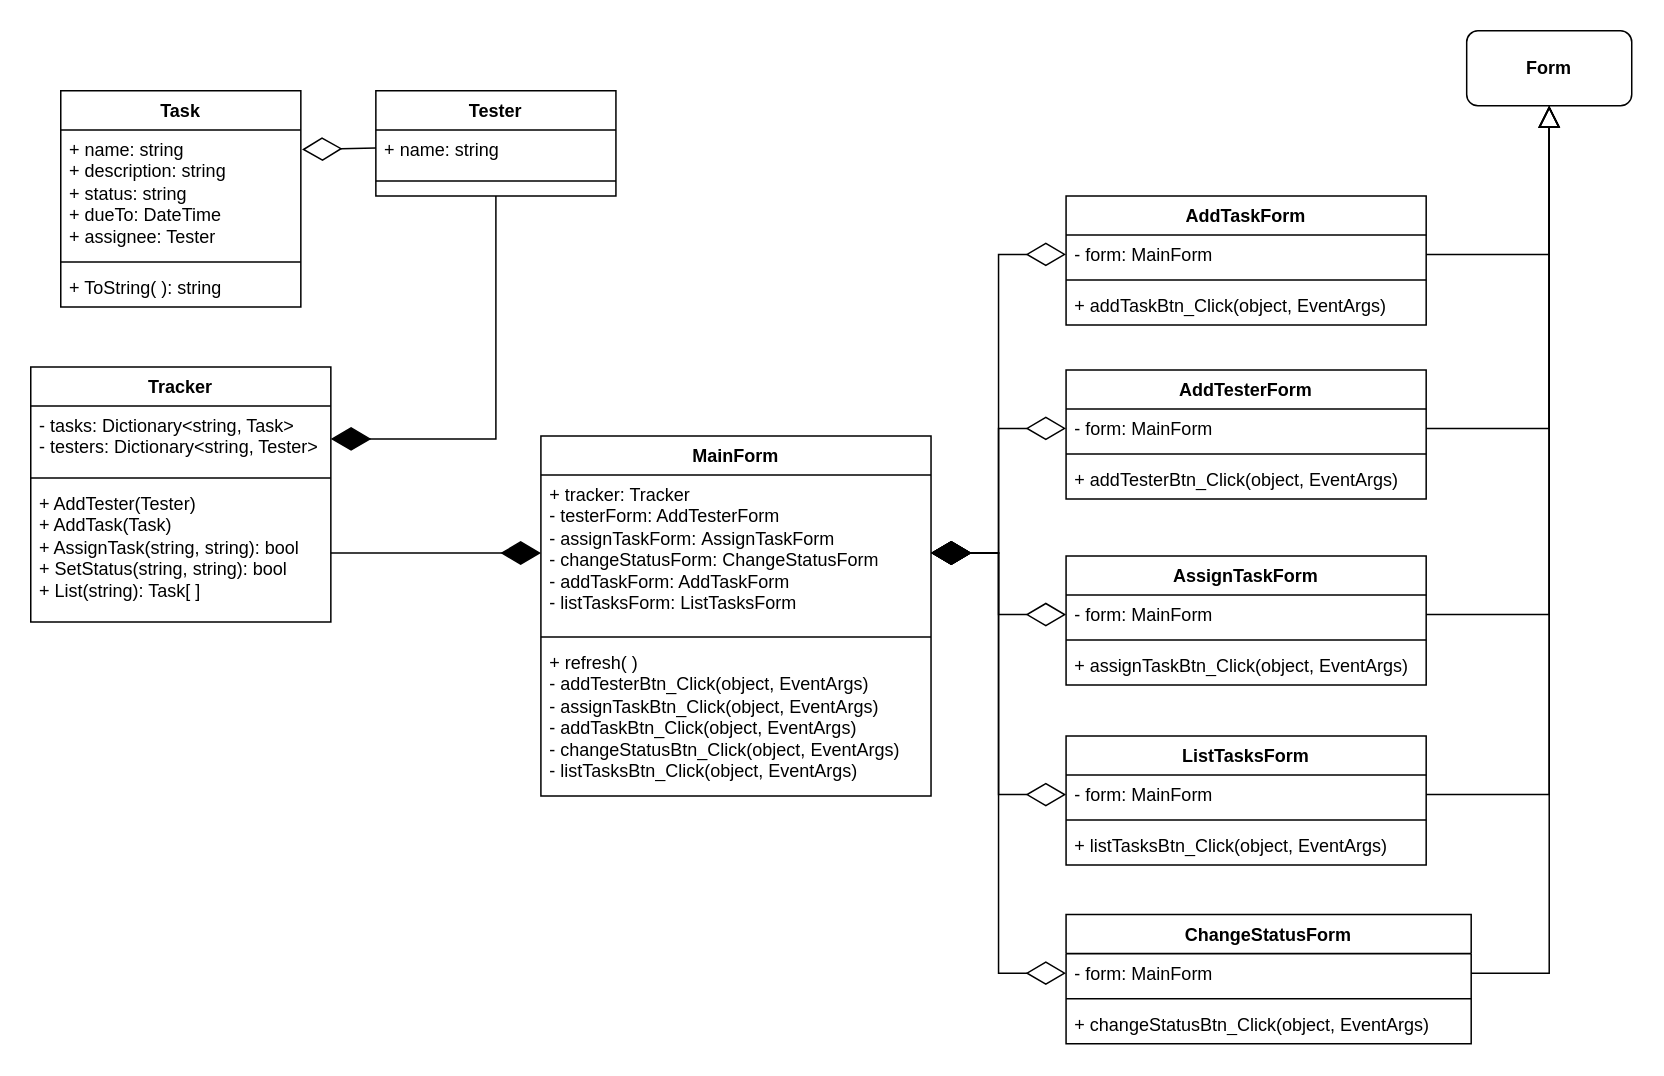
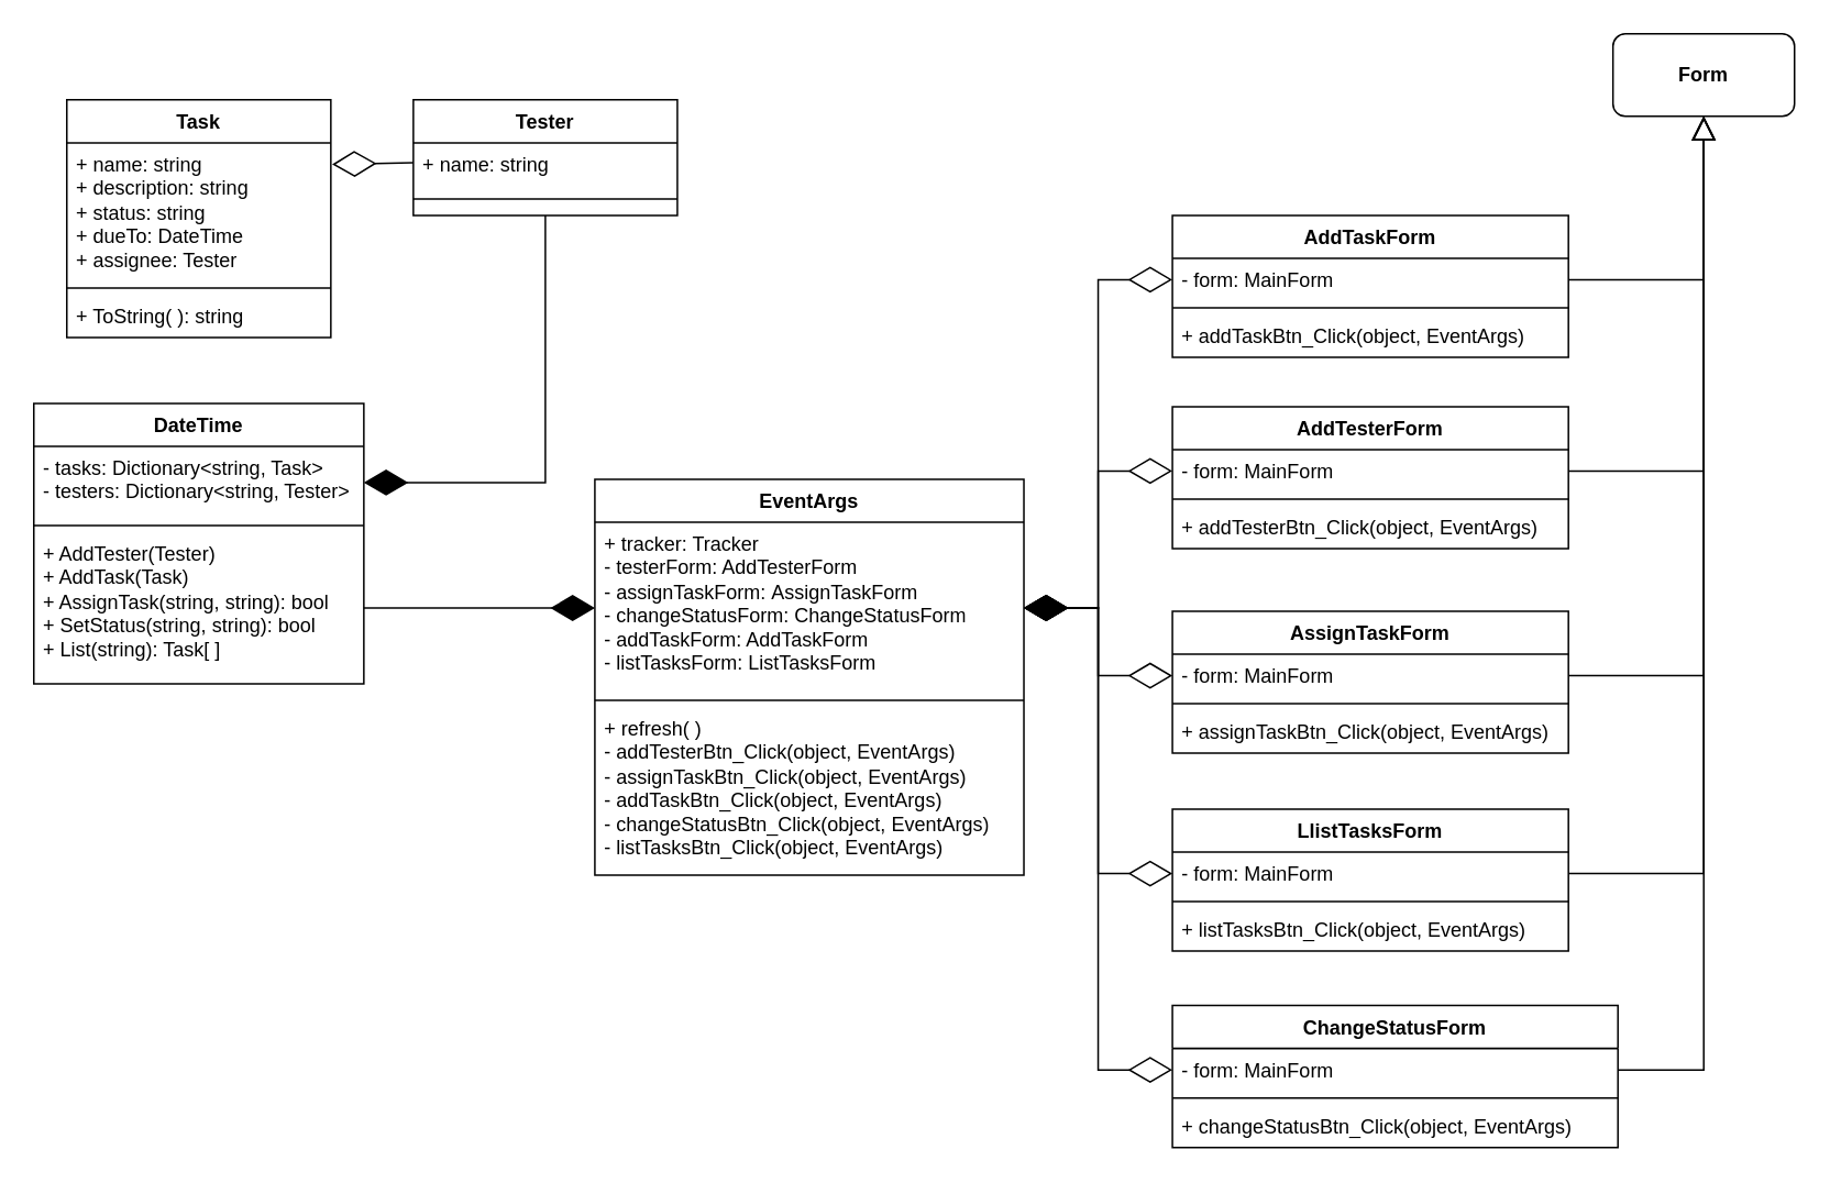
- <mxCell id="45" value="Tracker" style="swimlane;fontStyle=1;align=center;verticalAlign=top;childLayout=stackLayout;horizontal=1;startSize=26;horizontalStack=0;resizeParent=1;resizeParentMax=0;resizeLast=0;collapsible=1;marginBottom=0;whiteSpace=wrap;html=1;" vertex="1" parent="1"><mxGeometry x="20" y="244" width="200" height="170" as="geometry" /></mxCell>
+ <mxCell id="45" value="DateTime" style="swimlane;fontStyle=1;align=center;verticalAlign=top;childLayout=stackLayout;horizontal=1;startSize=26;horizontalStack=0;resizeParent=1;resizeParentMax=0;resizeLast=0;collapsible=1;marginBottom=0;whiteSpace=wrap;html=1;" vertex="1" parent="1"><mxGeometry x="20" y="244" width="200" height="170" as="geometry" /></mxCell>
- <mxCell id="8" value="MainForm" style="swimlane;fontStyle=1;align=center;verticalAlign=top;childLayout=stackLayout;horizontal=1;startSize=26;horizontalStack=0;resizeParent=1;resizeParentMax=0;resizeLast=0;collapsible=1;marginBottom=0;whiteSpace=wrap;html=1;" vertex="1" parent="1"><mxGeometry x="360" y="290" width="260" height="240" as="geometry" /></mxCell>
+ <mxCell id="8" value="EventArgs" style="swimlane;fontStyle=1;align=center;verticalAlign=top;childLayout=stackLayout;horizontal=1;startSize=26;horizontalStack=0;resizeParent=1;resizeParentMax=0;resizeLast=0;collapsible=1;marginBottom=0;whiteSpace=wrap;html=1;" vertex="1" parent="1"><mxGeometry x="360" y="290" width="260" height="240" as="geometry" /></mxCell>
- <mxCell id="12" value="&lt;span style=&quot;text-align: left; background-color: initial;&quot;&gt;L&lt;/span&gt;&lt;span style=&quot;text-align: left; background-color: initial;&quot;&gt;istTasksForm&lt;/span&gt;" style="swimlane;fontStyle=1;align=center;verticalAlign=top;childLayout=stackLayout;horizontal=1;startSize=26;horizontalStack=0;resizeParent=1;resizeParentMax=0;resizeLast=0;collapsible=1;marginBottom=0;whiteSpace=wrap;html=1;" vertex="1" parent="1"><mxGeometry x="710" y="490" width="240" height="86" as="geometry" /></mxCell>
+ <mxCell id="12" value="&lt;span style=&quot;text-align: left; background-color: initial;&quot;&gt;L&lt;/span&gt;&lt;span style=&quot;text-align: left; background-color: initial;&quot;&gt;listTasksForm&lt;/span&gt;" style="swimlane;fontStyle=1;align=center;verticalAlign=top;childLayout=stackLayout;horizontal=1;startSize=26;horizontalStack=0;resizeParent=1;resizeParentMax=0;resizeLast=0;collapsible=1;marginBottom=0;whiteSpace=wrap;html=1;" vertex="1" parent="1"><mxGeometry x="710" y="490" width="240" height="86" as="geometry" /></mxCell>
